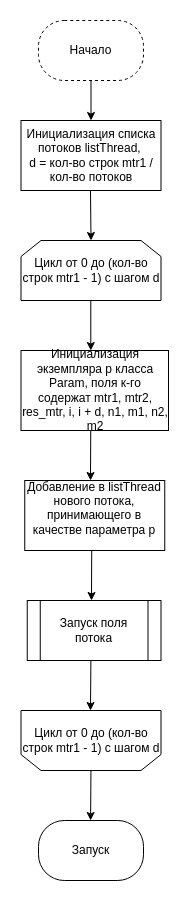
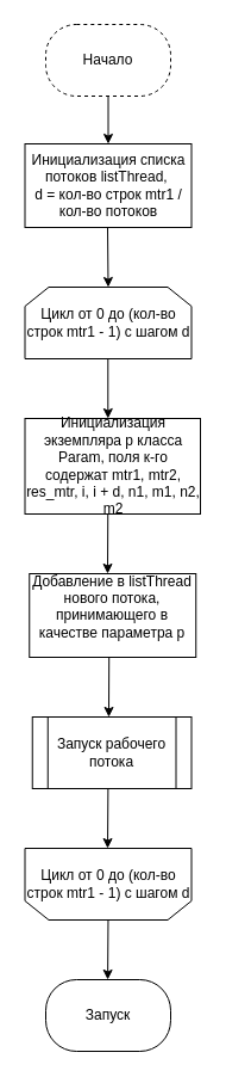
- <mxCell id="11" value="Запуск поля потока" style="shape=process;whiteSpace=wrap;html=1;backgroundOutline=1;" vertex="1" parent="1"><mxGeometry x="26.75" y="600" width="133.75" height="60" as="geometry" /></mxCell>
+ <mxCell id="11" value="Запуск рабочего потока" style="shape=process;whiteSpace=wrap;html=1;backgroundOutline=1;" vertex="1" parent="1"><mxGeometry x="26.75" y="600" width="133.75" height="60" as="geometry" /></mxCell>
